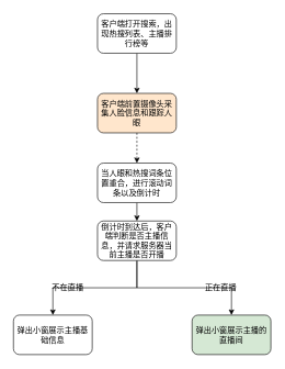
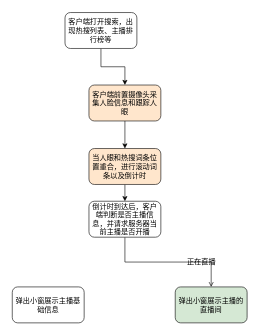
- <mxCell id="3" value="客户端打开搜索，出现热搜列表、主播排行榜等" style="rounded=1;whiteSpace=wrap;html=1;" vertex="1" parent="1"><mxGeometry x="148" y="20" width="120" height="60" as="geometry" /></mxCell>
+ <mxCell id="3" value="客户端打开搜索，出现热搜列表、主播排行榜等" style="rounded=1;whiteSpace=wrap;html=1;" vertex="1" parent="1"><mxGeometry x="108" y="20" width="120" height="60" as="geometry" /></mxCell>
- <mxCell id="4" style="edgeStyle=orthogonalEdgeStyle;rounded=0;orthogonalLoop=1;jettySize=auto;html=1;exitX=0.5;exitY=1;exitDx=0;exitDy=0;dashed=1;" edge="1" parent="1" source="5" target="7"><mxGeometry relative="1" as="geometry" /></mxCell>
+ <mxCell id="4" style="edgeStyle=orthogonalEdgeStyle;rounded=0;orthogonalLoop=1;jettySize=auto;html=1;exitX=0.5;exitY=1;exitDx=0;exitDy=0;" edge="1" parent="1" source="5" target="7"><mxGeometry relative="1" as="geometry" /></mxCell>
- <mxCell id="7" value="当人眼和热搜词条位置重合，进行滚动词条以及倒计时" style="rounded=1;whiteSpace=wrap;html=1;" vertex="1" parent="1"><mxGeometry x="148" y="247" width="120" height="60" as="geometry" /></mxCell>
+ <mxCell id="7" value="当人眼和热搜词条位置重合，进行滚动词条以及倒计时" style="rounded=1;whiteSpace=wrap;html=1;fillColor=#ffe6cc;" vertex="1" parent="1"><mxGeometry x="148" y="247" width="120" height="60" as="geometry" /></mxCell>
- <mxCell id="8" style="edgeStyle=orthogonalEdgeStyle;rounded=0;orthogonalLoop=1;jettySize=auto;html=1;exitX=0.5;exitY=1;exitDx=0;exitDy=0;" edge="1" parent="1" source="10" target="11"><mxGeometry relative="1" as="geometry" /></mxCell>
- <mxCell id="13" value="不在直播" style="text;html=1;strokeColor=none;fillColor=none;align=center;verticalAlign=middle;whiteSpace=wrap;rounded=0;" vertex="1" parent="1"><mxGeometry x="73" y="422" width="60" height="30" as="geometry" /></mxCell>
- <mxCell id="9" style="edgeStyle=orthogonalEdgeStyle;rounded=0;orthogonalLoop=1;jettySize=auto;html=1;exitX=0.5;exitY=1;exitDx=0;exitDy=0;" edge="1" parent="1" source="10" target="12"><mxGeometry relative="1" as="geometry" /></mxCell>
+ <mxCell id="9" style="edgeStyle=orthogonalEdgeStyle;rounded=0;orthogonalLoop=1;jettySize=auto;html=1;exitX=0.5;exitY=1;exitDx=0;exitDy=0;endArrow=open;" edge="1" parent="1" source="10" target="12"><mxGeometry relative="1" as="geometry" /></mxCell>
